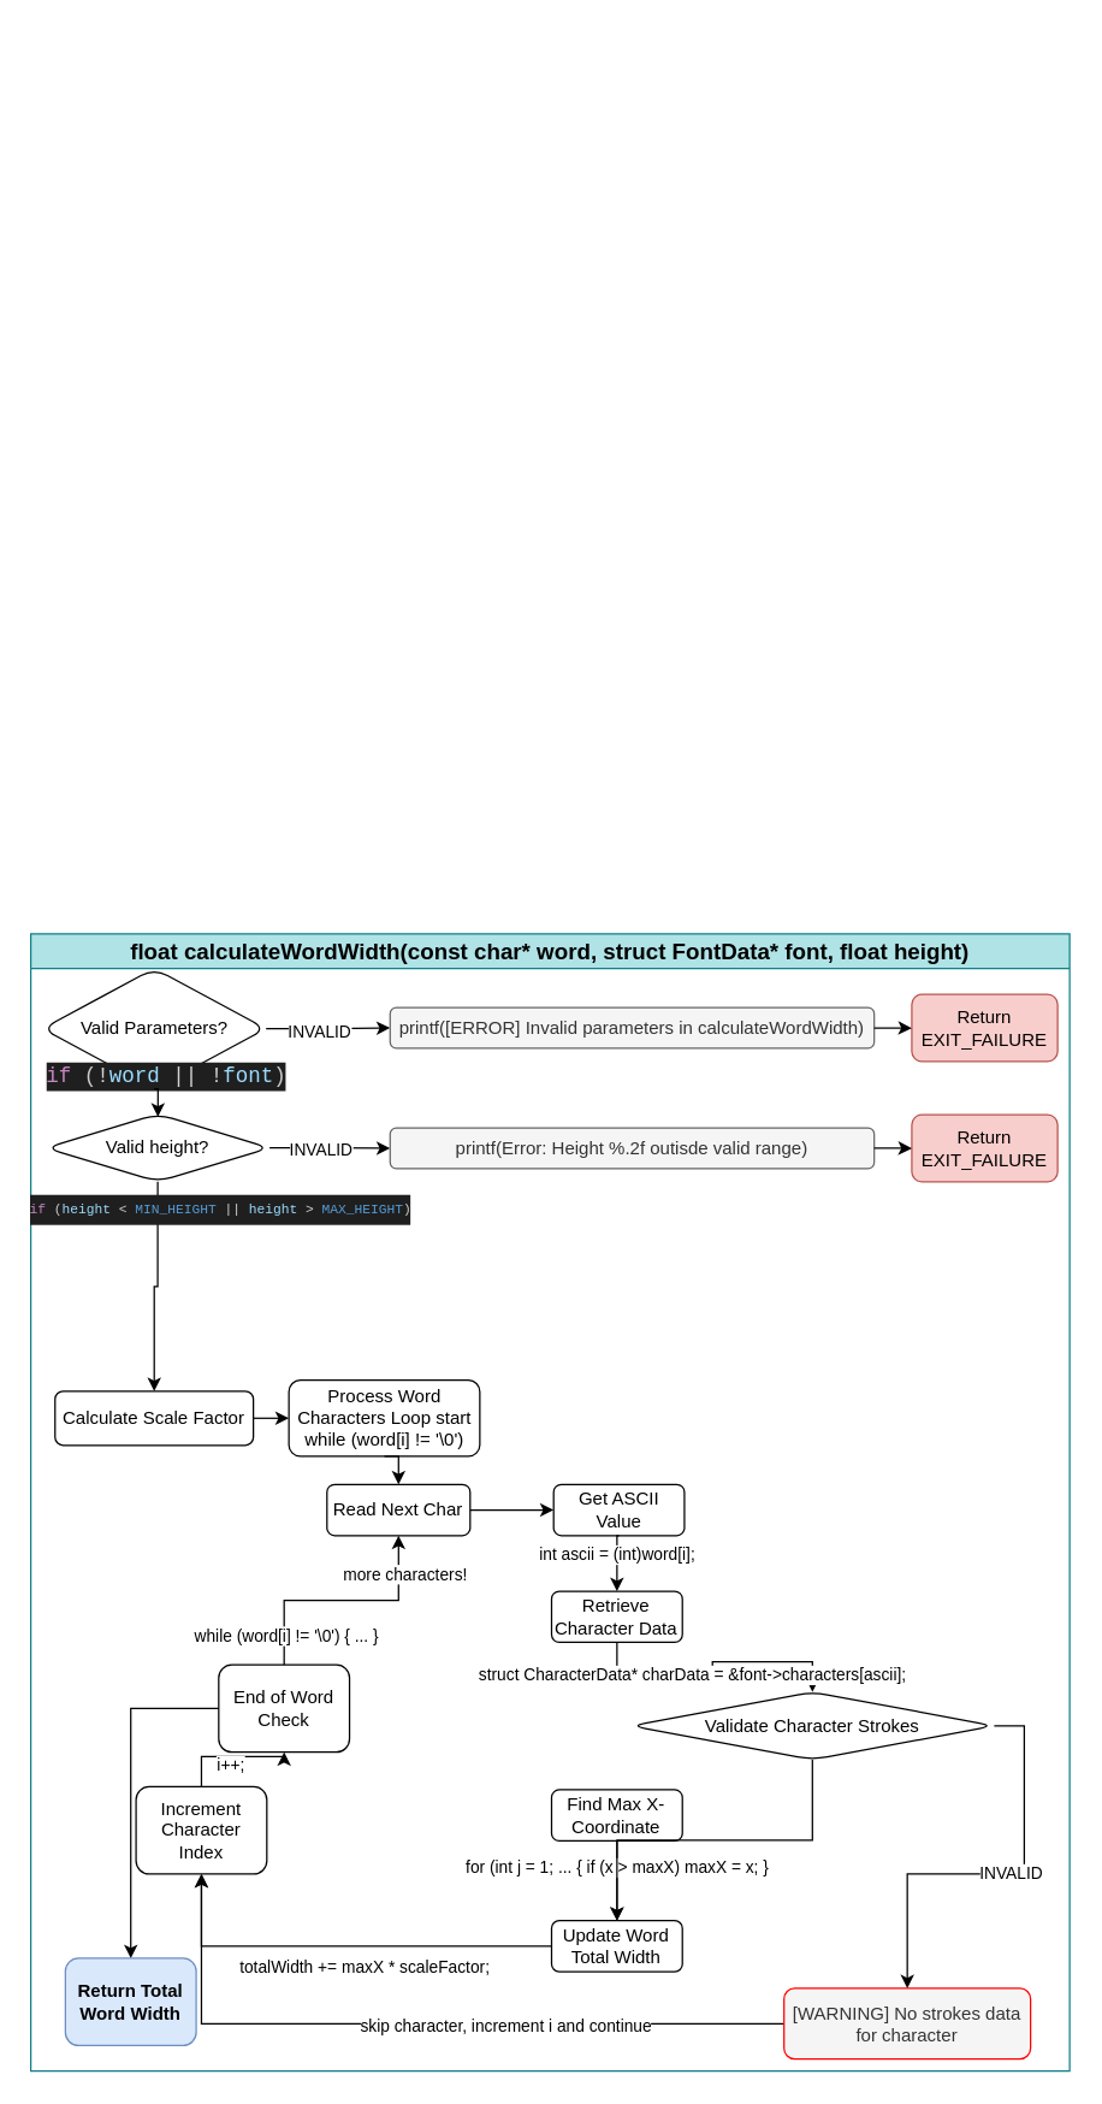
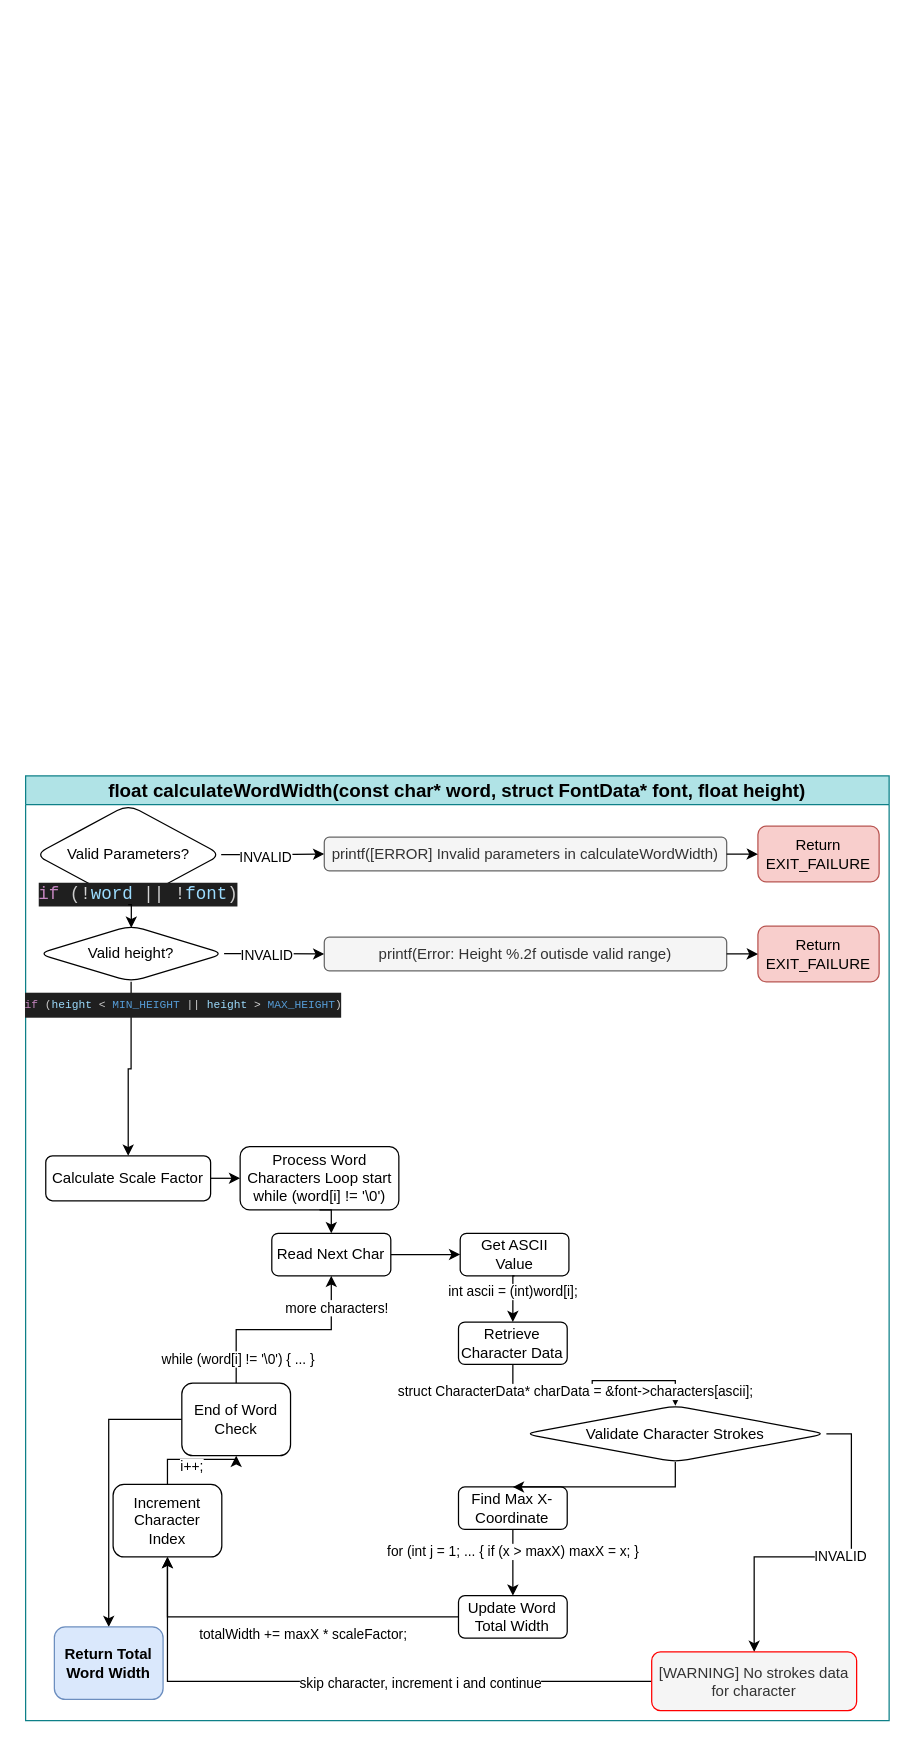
- <mxCell id="16" style="edgeStyle=orthogonalEdgeStyle;rounded=0;orthogonalLoop=1;jettySize=auto;html=1;exitX=0.5;exitY=1;exitDx=0;exitDy=0;" parent="3" source="34" target="43" edge="1"><mxGeometry relative="1" as="geometry" /></mxCell>
+ <mxCell id="16" style="edgeStyle=orthogonalEdgeStyle;rounded=0;orthogonalLoop=1;jettySize=auto;html=1;exitX=0.5;exitY=1;exitDx=0;exitDy=0;entryX=0.5;entryY=0;entryDx=0;entryDy=0;" parent="3" source="34" target="15" edge="1"><mxGeometry relative="1" as="geometry" /></mxCell>
